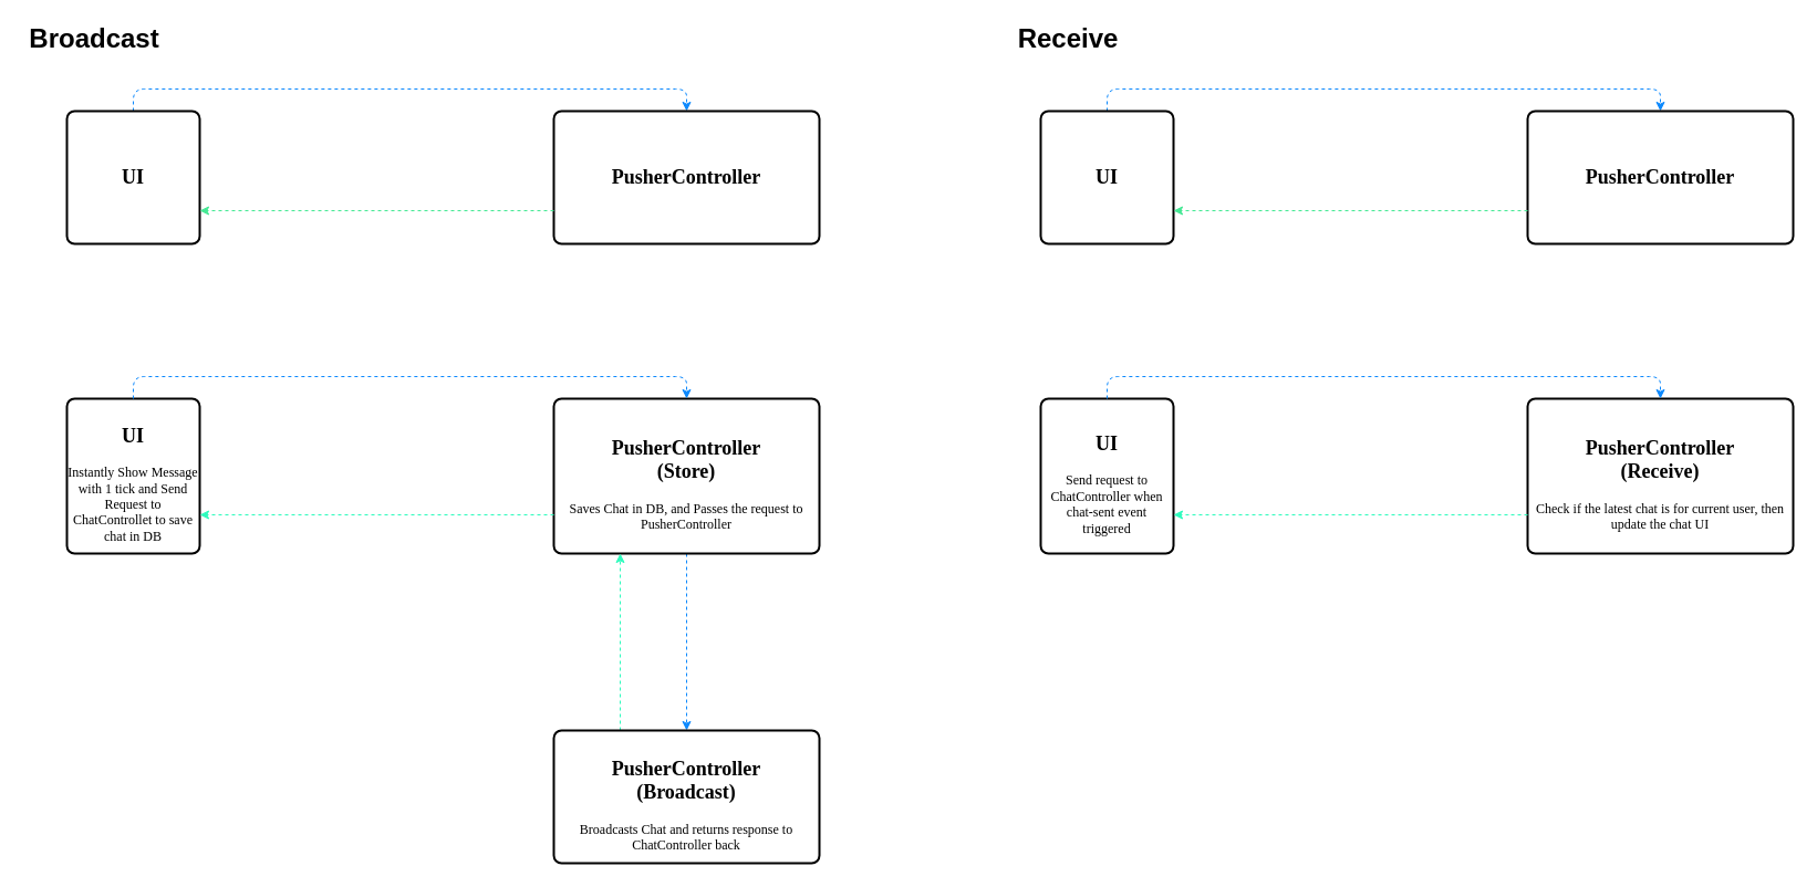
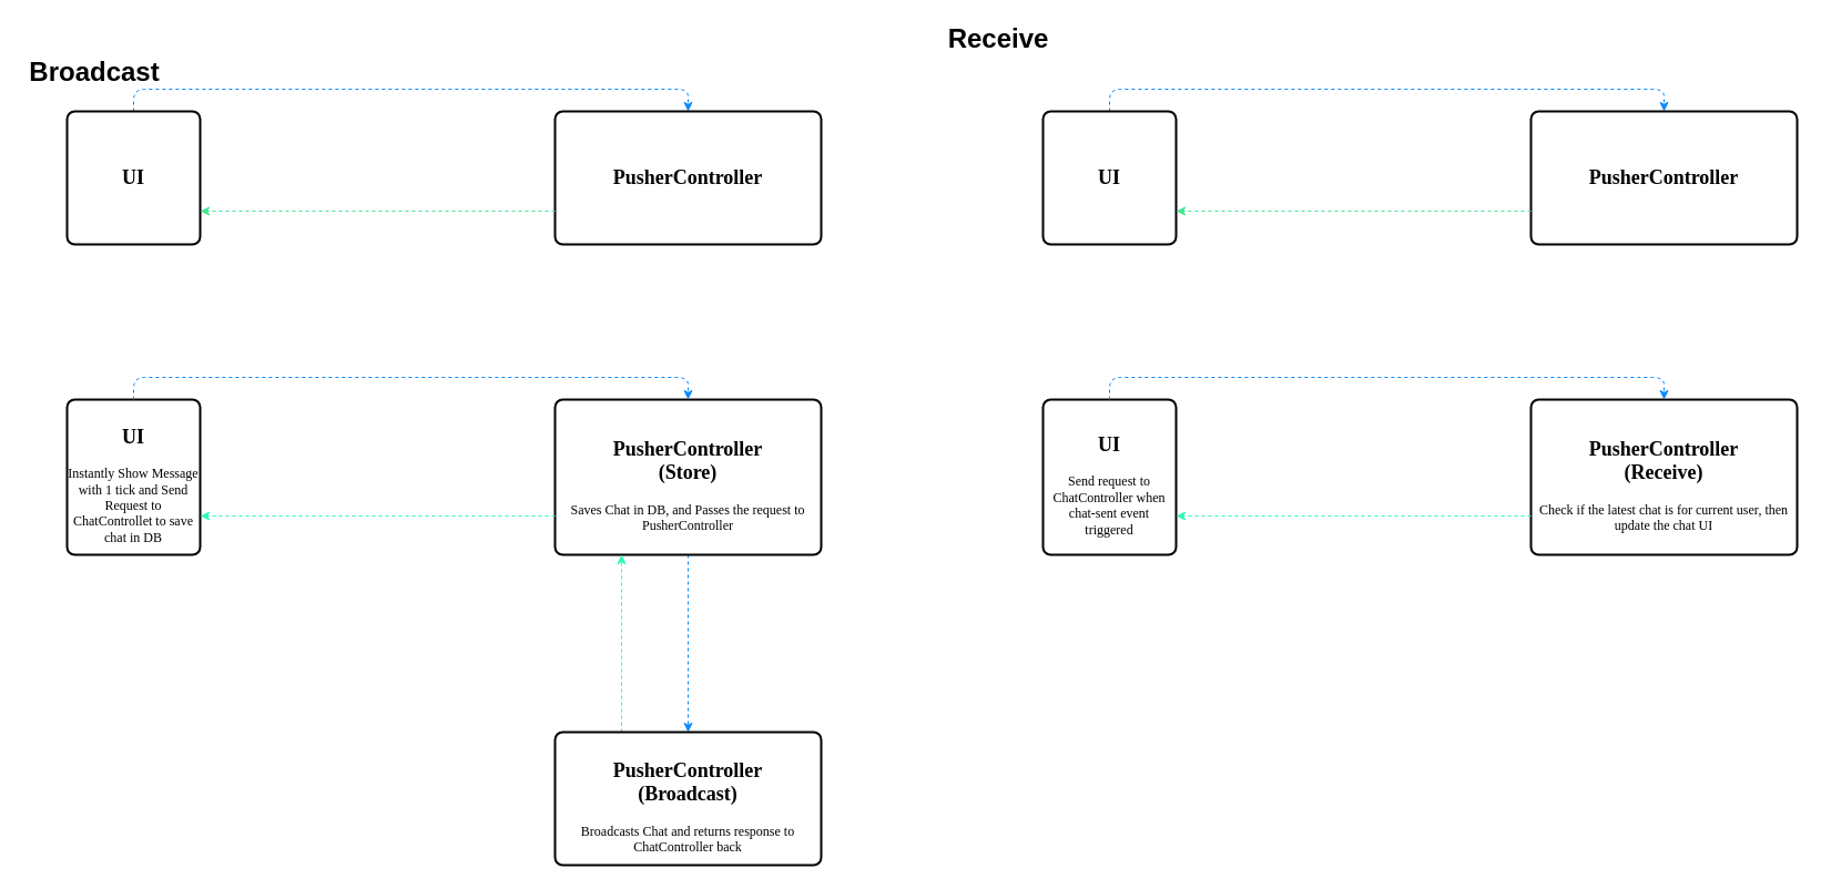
- <mxCell id="9" value="&lt;h1&gt;Broadcast&lt;/h1&gt;" style="text;html=1;align=center;verticalAlign=middle;whiteSpace=wrap;rounded=0;" vertex="1" parent="1"><mxGeometry x="20" y="20" width="130" height="30" as="geometry" /></mxCell>
+ <mxCell id="9" value="&lt;h1&gt;Broadcast&lt;/h1&gt;" style="text;html=1;align=center;verticalAlign=middle;whiteSpace=wrap;rounded=0;" vertex="1" parent="1"><mxGeometry x="20" y="50" width="130" height="30" as="geometry" /></mxCell>
- <mxCell id="20" value="&lt;h1&gt;Receive&lt;/h1&gt;" style="text;html=1;align=center;verticalAlign=middle;whiteSpace=wrap;rounded=0;" vertex="1" parent="1"><mxGeometry x="900" y="20" width="130" height="30" as="geometry" /></mxCell>
+ <mxCell id="20" value="&lt;h1&gt;Receive&lt;/h1&gt;" style="text;html=1;align=center;verticalAlign=middle;whiteSpace=wrap;rounded=0;" vertex="1" parent="1"><mxGeometry x="835" y="20" width="130" height="30" as="geometry" /></mxCell>
